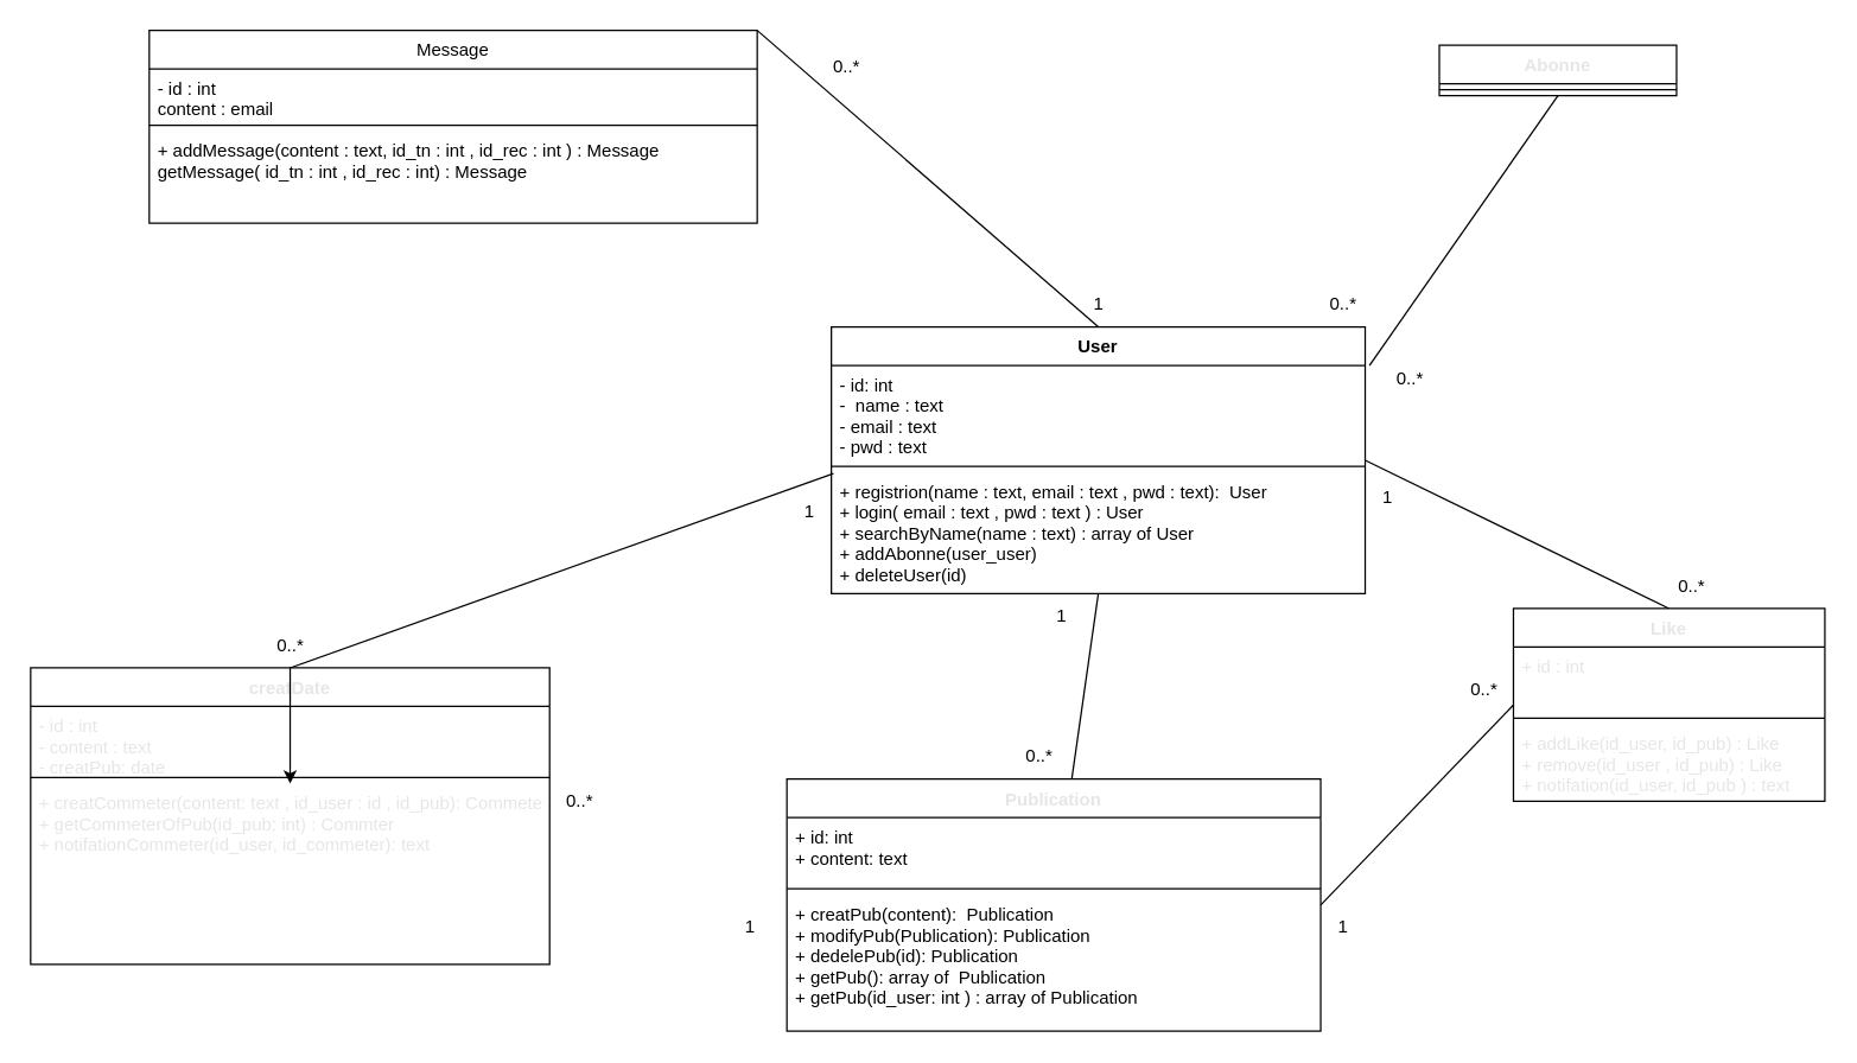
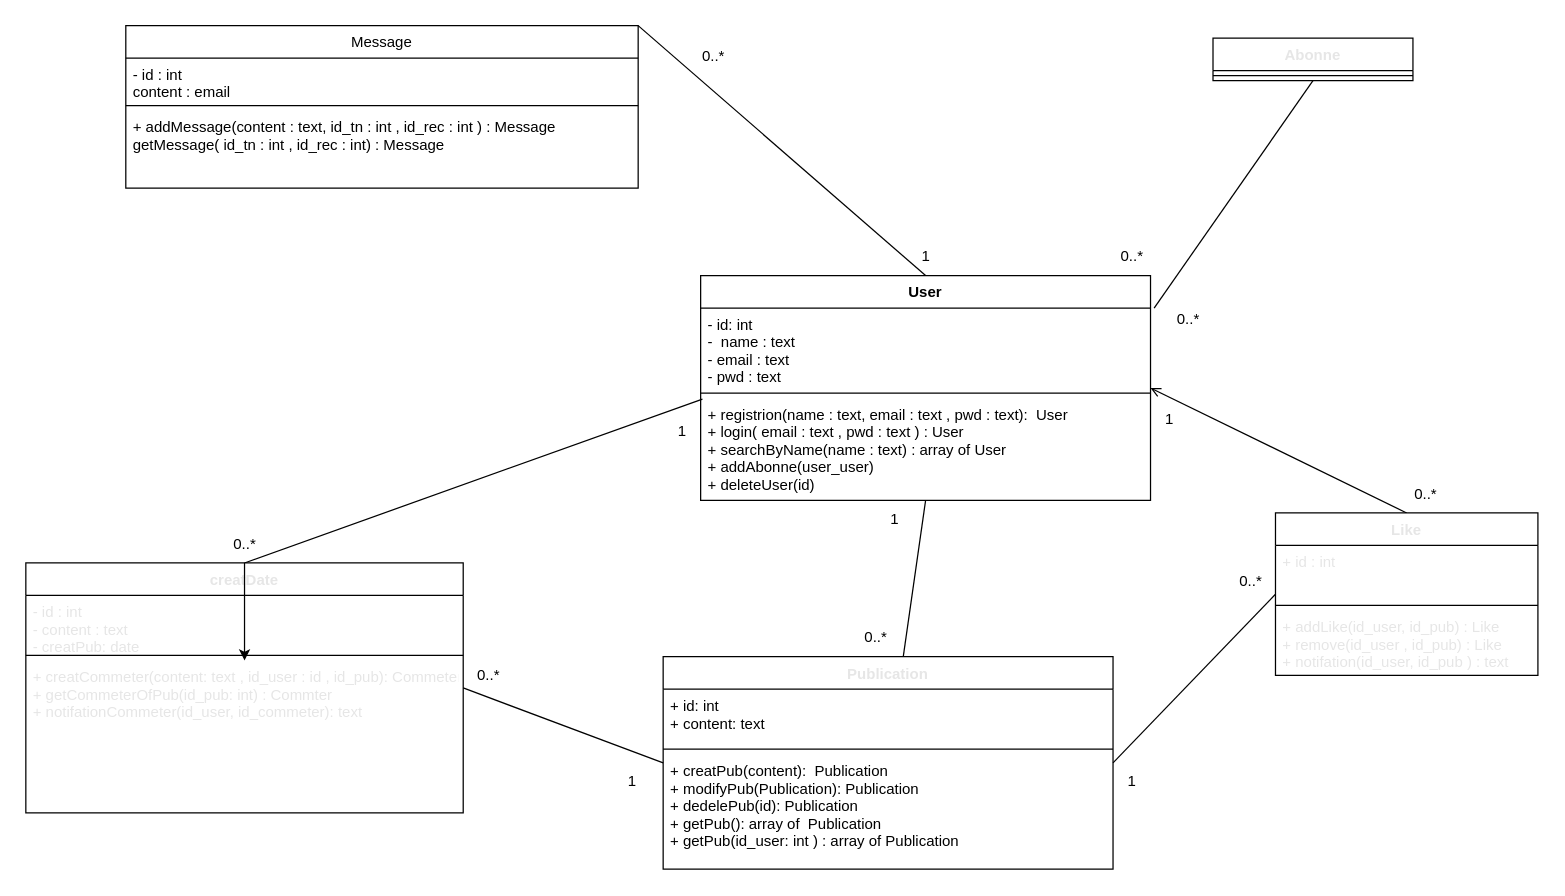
- <mxCell id="18" style="edgeStyle=none;rounded=1;html=1;exitX=0.5;exitY=0;exitDx=0;exitDy=0;entryX=1;entryY=0.5;entryDx=0;entryDy=0;fontColor=#e6e6e6;endArrow=none;endFill=0;" parent="1" source="19" target="4" edge="1"><mxGeometry relative="1" as="geometry" /></mxCell>
+ <mxCell id="18" style="edgeStyle=none;rounded=1;html=1;exitX=0.5;exitY=0;exitDx=0;exitDy=0;entryX=1;entryY=0.5;entryDx=0;entryDy=0;fontColor=#e6e6e6;endArrow=open;endFill=0;" parent="1" source="19" target="4" edge="1"><mxGeometry relative="1" as="geometry" /></mxCell>
+ <mxCell id="24" style="edgeStyle=none;rounded=1;html=1;exitX=1;exitY=0.5;exitDx=0;exitDy=0;entryX=0;entryY=0.5;entryDx=0;entryDy=0;fontColor=#e6e6e6;endArrow=none;endFill=0;" parent="1" source="25" target="14" edge="1"><mxGeometry relative="1" as="geometry" /></mxCell>
